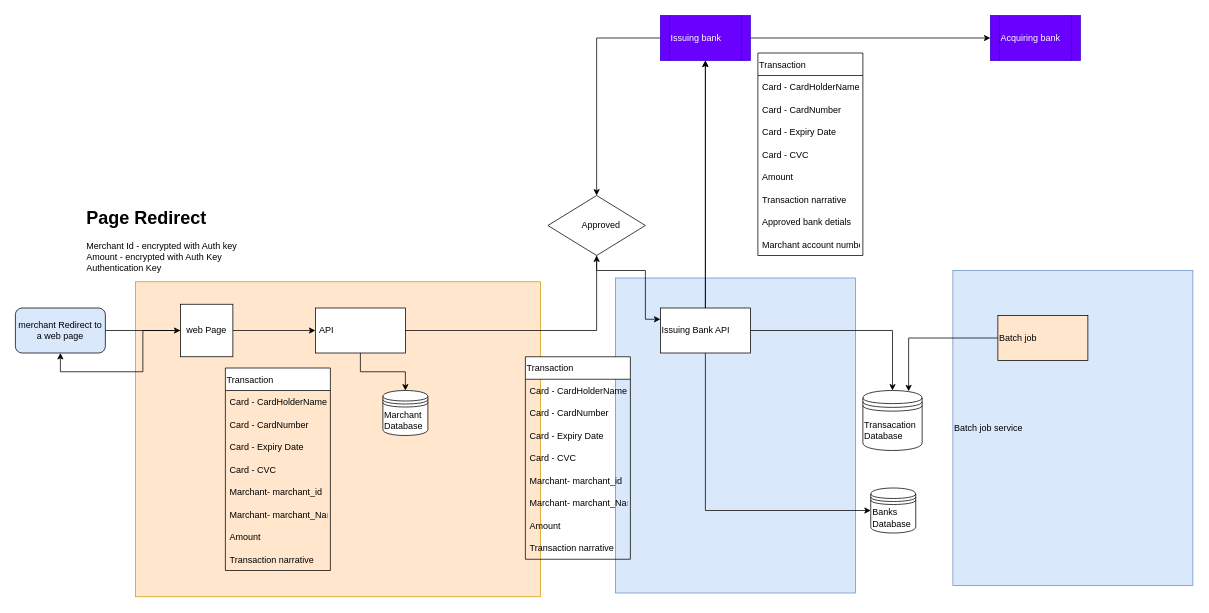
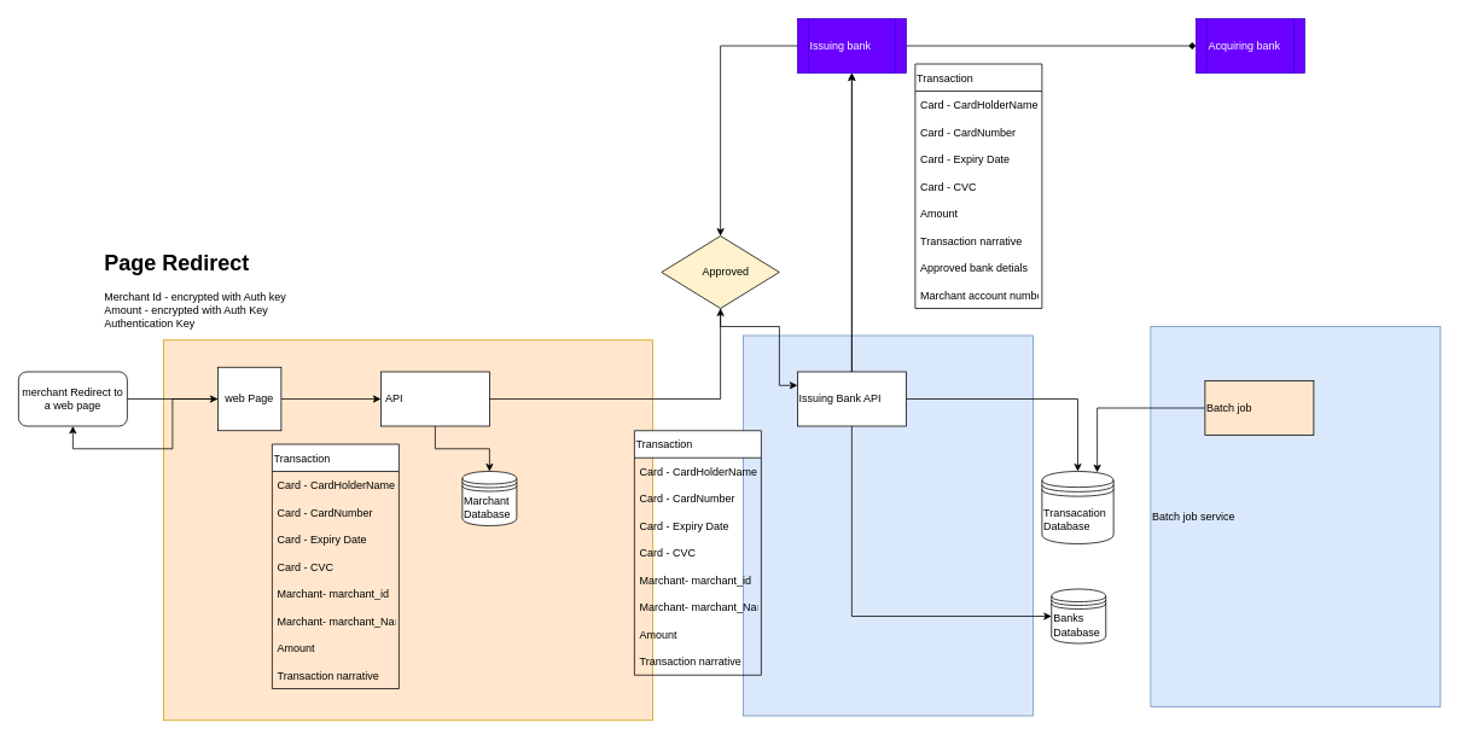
- <mxCell id="39" style="edgeStyle=orthogonalEdgeStyle;rounded=0;orthogonalLoop=1;jettySize=auto;html=1;exitX=1;exitY=0.5;exitDx=0;exitDy=0;entryX=0;entryY=0.5;entryDx=0;entryDy=0;fontColor=#FFFFFF;" edge="1" parent="1" source="40" target="53"><mxGeometry relative="1" as="geometry" /></mxCell>
+ <mxCell id="39" style="edgeStyle=orthogonalEdgeStyle;rounded=0;orthogonalLoop=1;jettySize=auto;html=1;exitX=1;exitY=0.5;exitDx=0;exitDy=0;entryX=0;entryY=0.5;entryDx=0;entryDy=0;fontColor=#FFFFFF;endArrow=diamond;" edge="1" parent="1" source="40" target="53"><mxGeometry relative="1" as="geometry" /></mxCell>
- <mxCell id="51" value="&lt;span style=&quot;white-space: pre&quot;&gt;&#09;&lt;/span&gt;&amp;nbsp; &amp;nbsp; &amp;nbsp;Approved" style="rhombus;whiteSpace=wrap;html=1;align=left;" vertex="1" parent="1"><mxGeometry x="730" y="260" width="130" height="80" as="geometry" /></mxCell>
+ <mxCell id="51" value="&lt;span style=&quot;white-space: pre&quot;&gt;&#09;&lt;/span&gt;&amp;nbsp; &amp;nbsp; &amp;nbsp;Approved" style="rhombus;whiteSpace=wrap;html=1;align=left;fillColor=#fff2cc;" vertex="1" parent="1"><mxGeometry x="730" y="260" width="130" height="80" as="geometry" /></mxCell>
- <mxCell id="4" value="merchant Redirect to a web page" style="rounded=1;whiteSpace=wrap;html=1;fillColor=#dae8fc;" vertex="1" parent="1"><mxGeometry x="20" y="410" width="120" height="60" as="geometry" /></mxCell>
+ <mxCell id="4" value="merchant Redirect to a web page" style="rounded=1;whiteSpace=wrap;html=1;" vertex="1" parent="1"><mxGeometry x="20" y="410" width="120" height="60" as="geometry" /></mxCell>
